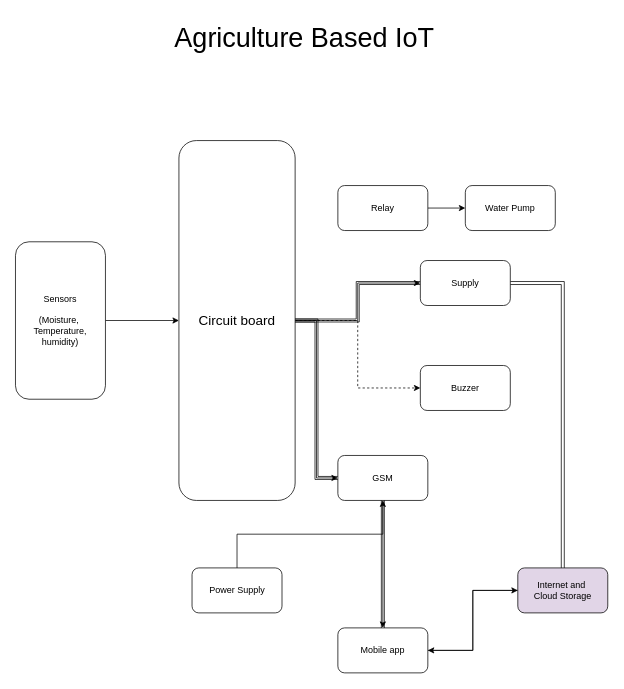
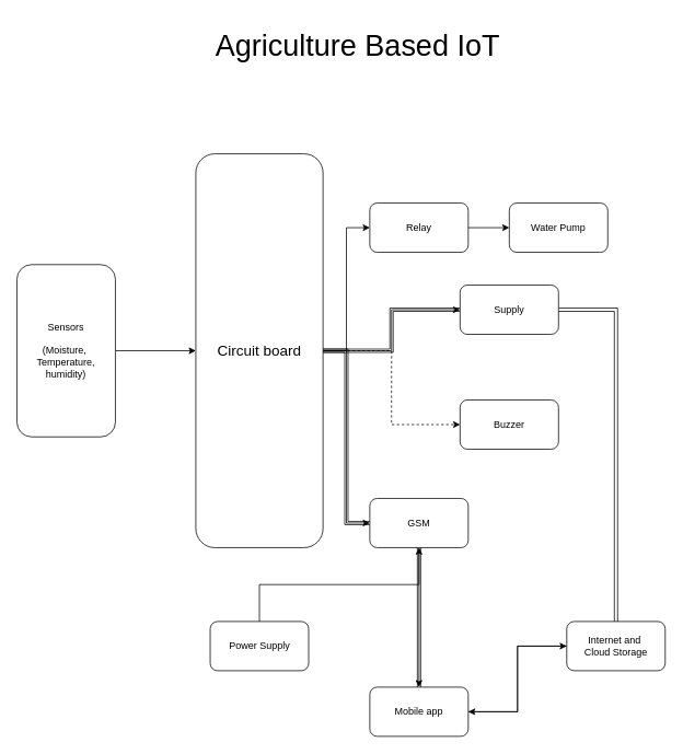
- <mxCell id="26" value="&lt;font style=&quot;font-size: 36px;&quot;&gt;Agriculture Based IoT&lt;/font&gt;" style="text;html=1;align=center;verticalAlign=middle;resizable=0;points=[];autosize=1;strokeColor=none;fillColor=none;" vertex="1" parent="1"><mxGeometry x="220" y="20" width="370" height="60" as="geometry" /></mxCell>
+ <mxCell id="26" value="&lt;font style=&quot;font-size: 36px;&quot;&gt;Agriculture Based IoT&lt;/font&gt;" style="text;html=1;align=center;verticalAlign=middle;resizable=0;points=[];autosize=1;strokeColor=none;fillColor=none;" vertex="1" parent="1"><mxGeometry x="250" y="25" width="370" height="60" as="geometry" /></mxCell>
+ <mxCell id="3" style="edgeStyle=orthogonalEdgeStyle;rounded=0;orthogonalLoop=1;jettySize=auto;html=1;entryX=0;entryY=0.5;entryDx=0;entryDy=0;" edge="1" parent="1" source="6" target="12"><mxGeometry relative="1" as="geometry" /></mxCell>
- <mxCell id="25" value="Internet and&amp;nbsp;&lt;br&gt;Cloud Storage" style="rounded=1;whiteSpace=wrap;html=1;fillColor=#e1d5e7;" vertex="1" parent="1"><mxGeometry x="690" y="757" width="120" height="60" as="geometry" /></mxCell>
+ <mxCell id="25" value="Internet and&amp;nbsp;&lt;br&gt;Cloud Storage" style="rounded=1;whiteSpace=wrap;html=1;" vertex="1" parent="1"><mxGeometry x="690" y="757" width="120" height="60" as="geometry" /></mxCell>
